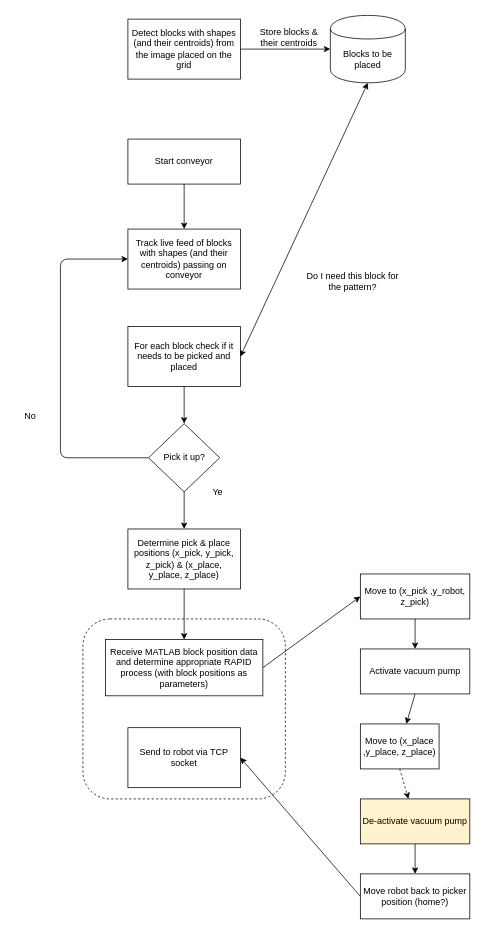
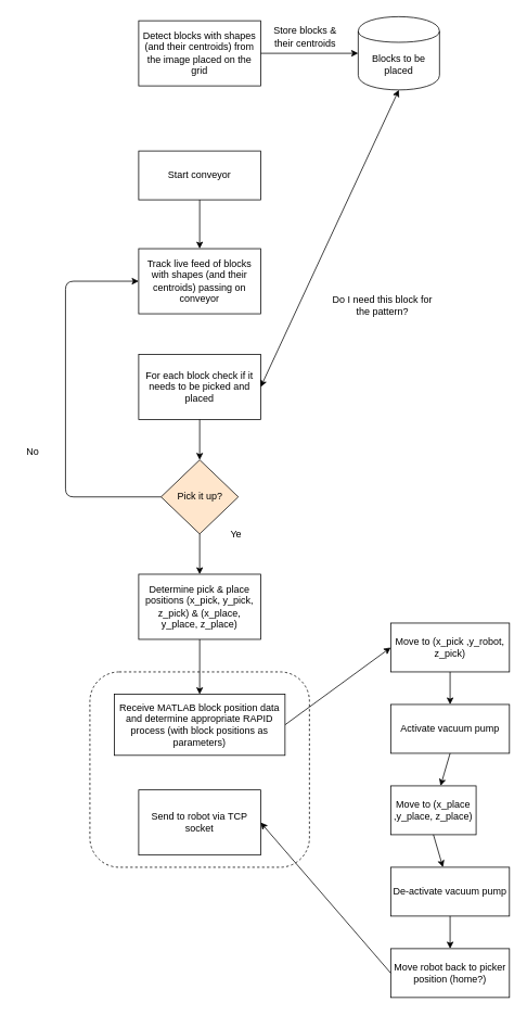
- <mxCell id="8" value="Store blocks &amp;amp; their centroids" style="text;html=1;strokeColor=none;fillColor=none;align=center;verticalAlign=middle;whiteSpace=wrap;rounded=0;" parent="1" vertex="1"><mxGeometry x="340" y="40" width="90" height="20" as="geometry" /></mxCell>
+ <mxCell id="8" value="Store blocks &amp;amp; their centroids" style="text;html=1;strokeColor=none;fillColor=none;align=center;verticalAlign=middle;whiteSpace=wrap;rounded=0;" parent="1" vertex="1"><mxGeometry x="330" y="35" width="90" height="20" as="geometry" /></mxCell>
- <mxCell id="10" value="Pick it up?" style="rhombus;whiteSpace=wrap;html=1;" parent="1" vertex="1"><mxGeometry x="197.5" y="564.5" width="95" height="91" as="geometry" /></mxCell>
+ <mxCell id="10" value="Pick it up?" style="rhombus;whiteSpace=wrap;html=1;fillColor=#ffe6cc;" parent="1" vertex="1"><mxGeometry x="197.5" y="564.5" width="95" height="91" as="geometry" /></mxCell>
- <mxCell id="24" value="" style="endArrow=classic;html=1;exitX=0.5;exitY=1;exitDx=0;exitDy=0;dashed=1;" parent="1" source="18" target="19" edge="1"><mxGeometry width="50" height="50" relative="1" as="geometry"><mxPoint x="430" y="1035" as="sourcePoint" /><mxPoint x="480" y="985" as="targetPoint" /></mxGeometry></mxCell>
+ <mxCell id="24" value="" style="endArrow=classic;html=1;exitX=0.5;exitY=1;exitDx=0;exitDy=0;" parent="1" source="18" target="19" edge="1"><mxGeometry width="50" height="50" relative="1" as="geometry"><mxPoint x="430" y="1035" as="sourcePoint" /><mxPoint x="480" y="985" as="targetPoint" /></mxGeometry></mxCell>
- <mxCell id="19" value="De-activate vacuum pump" style="rounded=0;whiteSpace=wrap;html=1;fillColor=#fff2cc;" parent="1" vertex="1"><mxGeometry x="480" y="1065" width="146" height="60" as="geometry" /></mxCell>
+ <mxCell id="19" value="De-activate vacuum pump" style="rounded=0;whiteSpace=wrap;html=1;" parent="1" vertex="1"><mxGeometry x="480" y="1065" width="146" height="60" as="geometry" /></mxCell>
